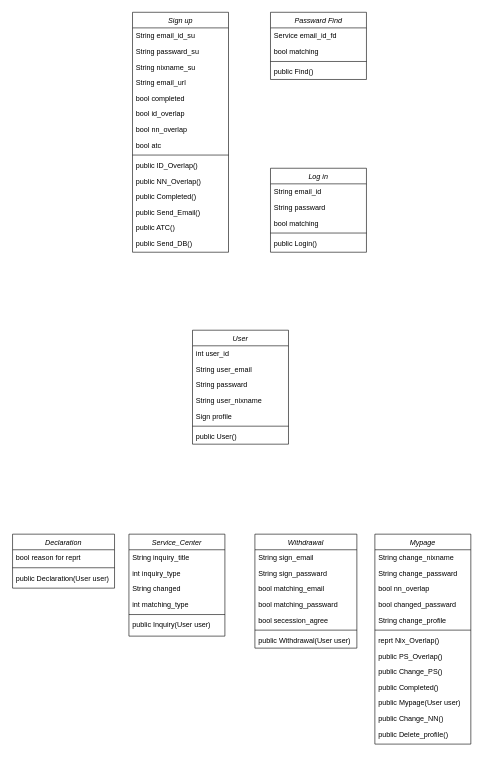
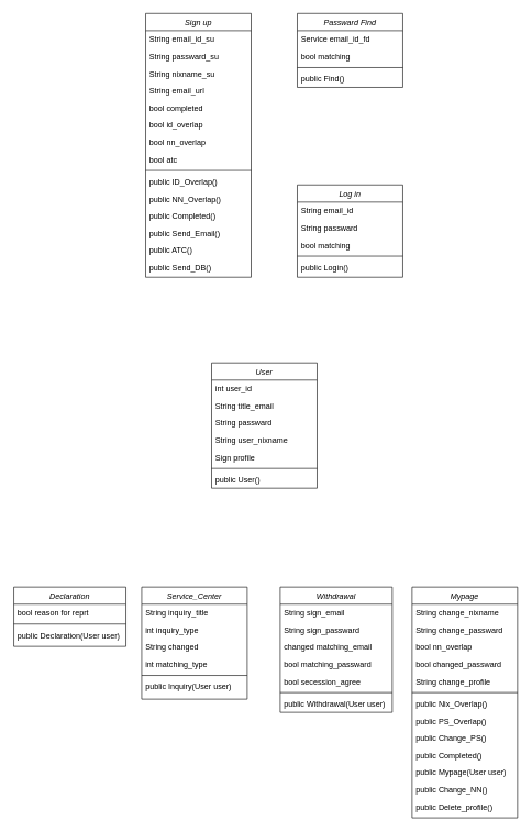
- <mxCell id="45" value="String user_email" style="text;align=left;verticalAlign=top;spacingLeft=4;spacingRight=4;overflow=hidden;rotatable=0;points=[[0,0.5],[1,0.5]];portConstraint=eastwest;rounded=0;shadow=0;html=0;" vertex="1" parent="43"><mxGeometry y="52" width="160" height="26" as="geometry" /></mxCell>
+ <mxCell id="45" value="String title_email" style="text;align=left;verticalAlign=top;spacingLeft=4;spacingRight=4;overflow=hidden;rotatable=0;points=[[0,0.5],[1,0.5]];portConstraint=eastwest;rounded=0;shadow=0;html=0;" vertex="1" parent="43"><mxGeometry y="52" width="160" height="26" as="geometry" /></mxCell>
- <mxCell id="54" value="bool matching_email" style="text;align=left;verticalAlign=top;spacingLeft=4;spacingRight=4;overflow=hidden;rotatable=0;points=[[0,0.5],[1,0.5]];portConstraint=eastwest;rounded=0;shadow=0;html=0;" vertex="1" parent="51"><mxGeometry y="78" width="170" height="26" as="geometry" /></mxCell>
+ <mxCell id="54" value="changed matching_email" style="text;align=left;verticalAlign=top;spacingLeft=4;spacingRight=4;overflow=hidden;rotatable=0;points=[[0,0.5],[1,0.5]];portConstraint=eastwest;rounded=0;shadow=0;html=0;" vertex="1" parent="51"><mxGeometry y="78" width="170" height="26" as="geometry" /></mxCell>
- <mxCell id="36" value="reprt Nix_Overlap()" style="text;align=left;verticalAlign=top;spacingLeft=4;spacingRight=4;overflow=hidden;rotatable=0;points=[[0,0.5],[1,0.5]];portConstraint=eastwest;" vertex="1" parent="29"><mxGeometry y="164" width="160" height="26" as="geometry" /></mxCell>
+ <mxCell id="36" value="public Nix_Overlap()" style="text;align=left;verticalAlign=top;spacingLeft=4;spacingRight=4;overflow=hidden;rotatable=0;points=[[0,0.5],[1,0.5]];portConstraint=eastwest;" vertex="1" parent="29"><mxGeometry y="164" width="160" height="26" as="geometry" /></mxCell>
